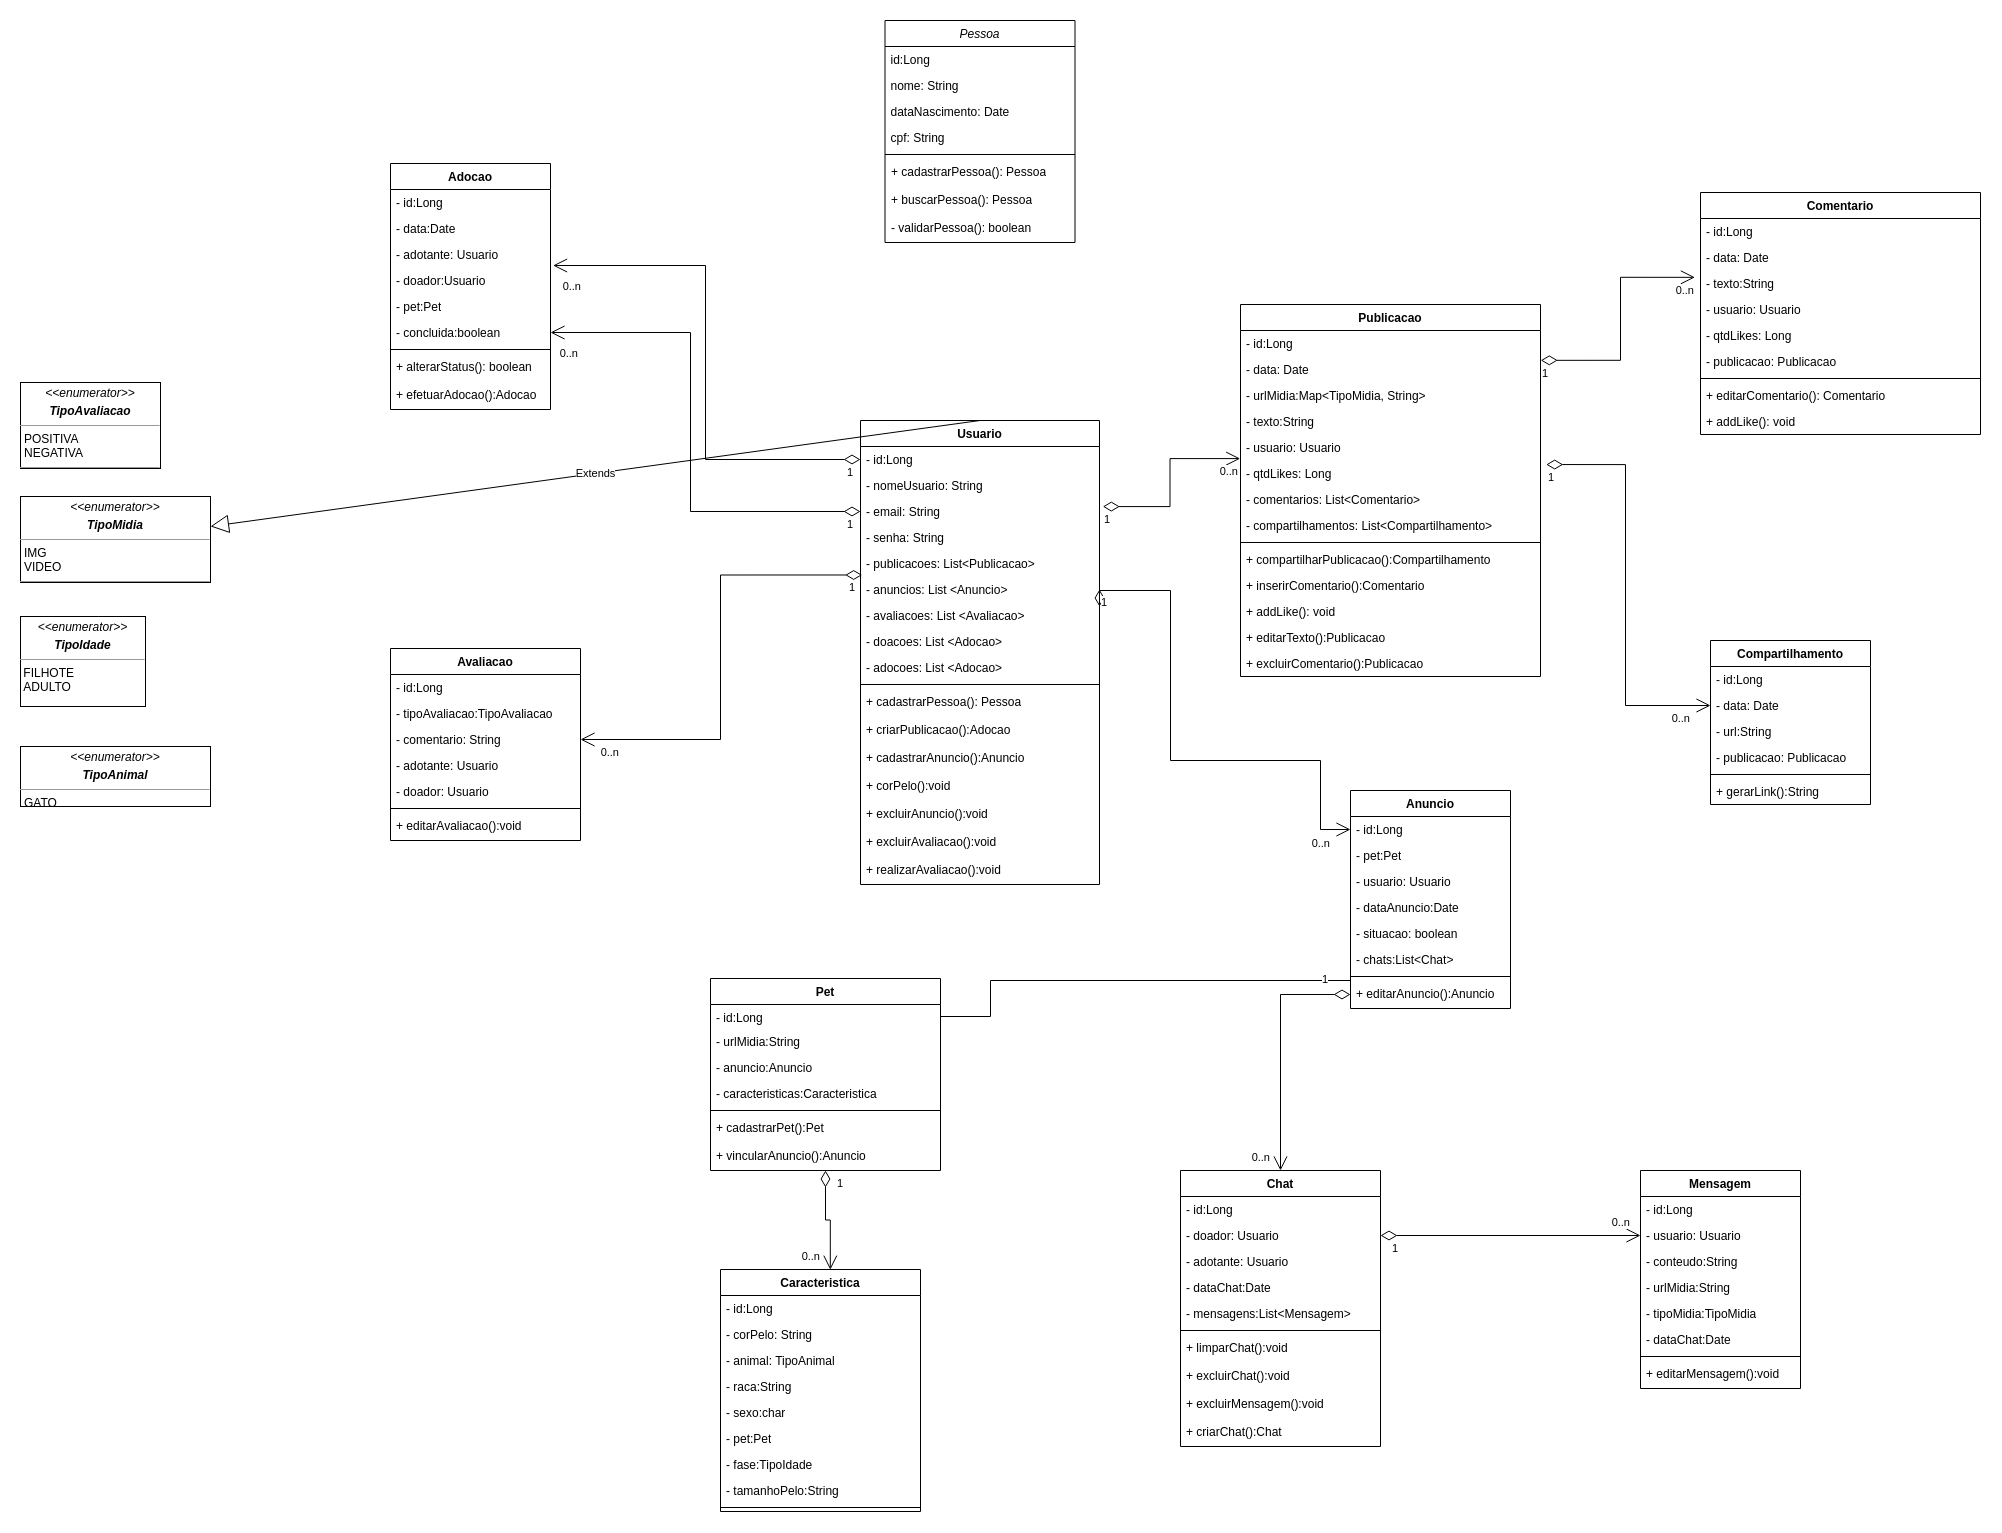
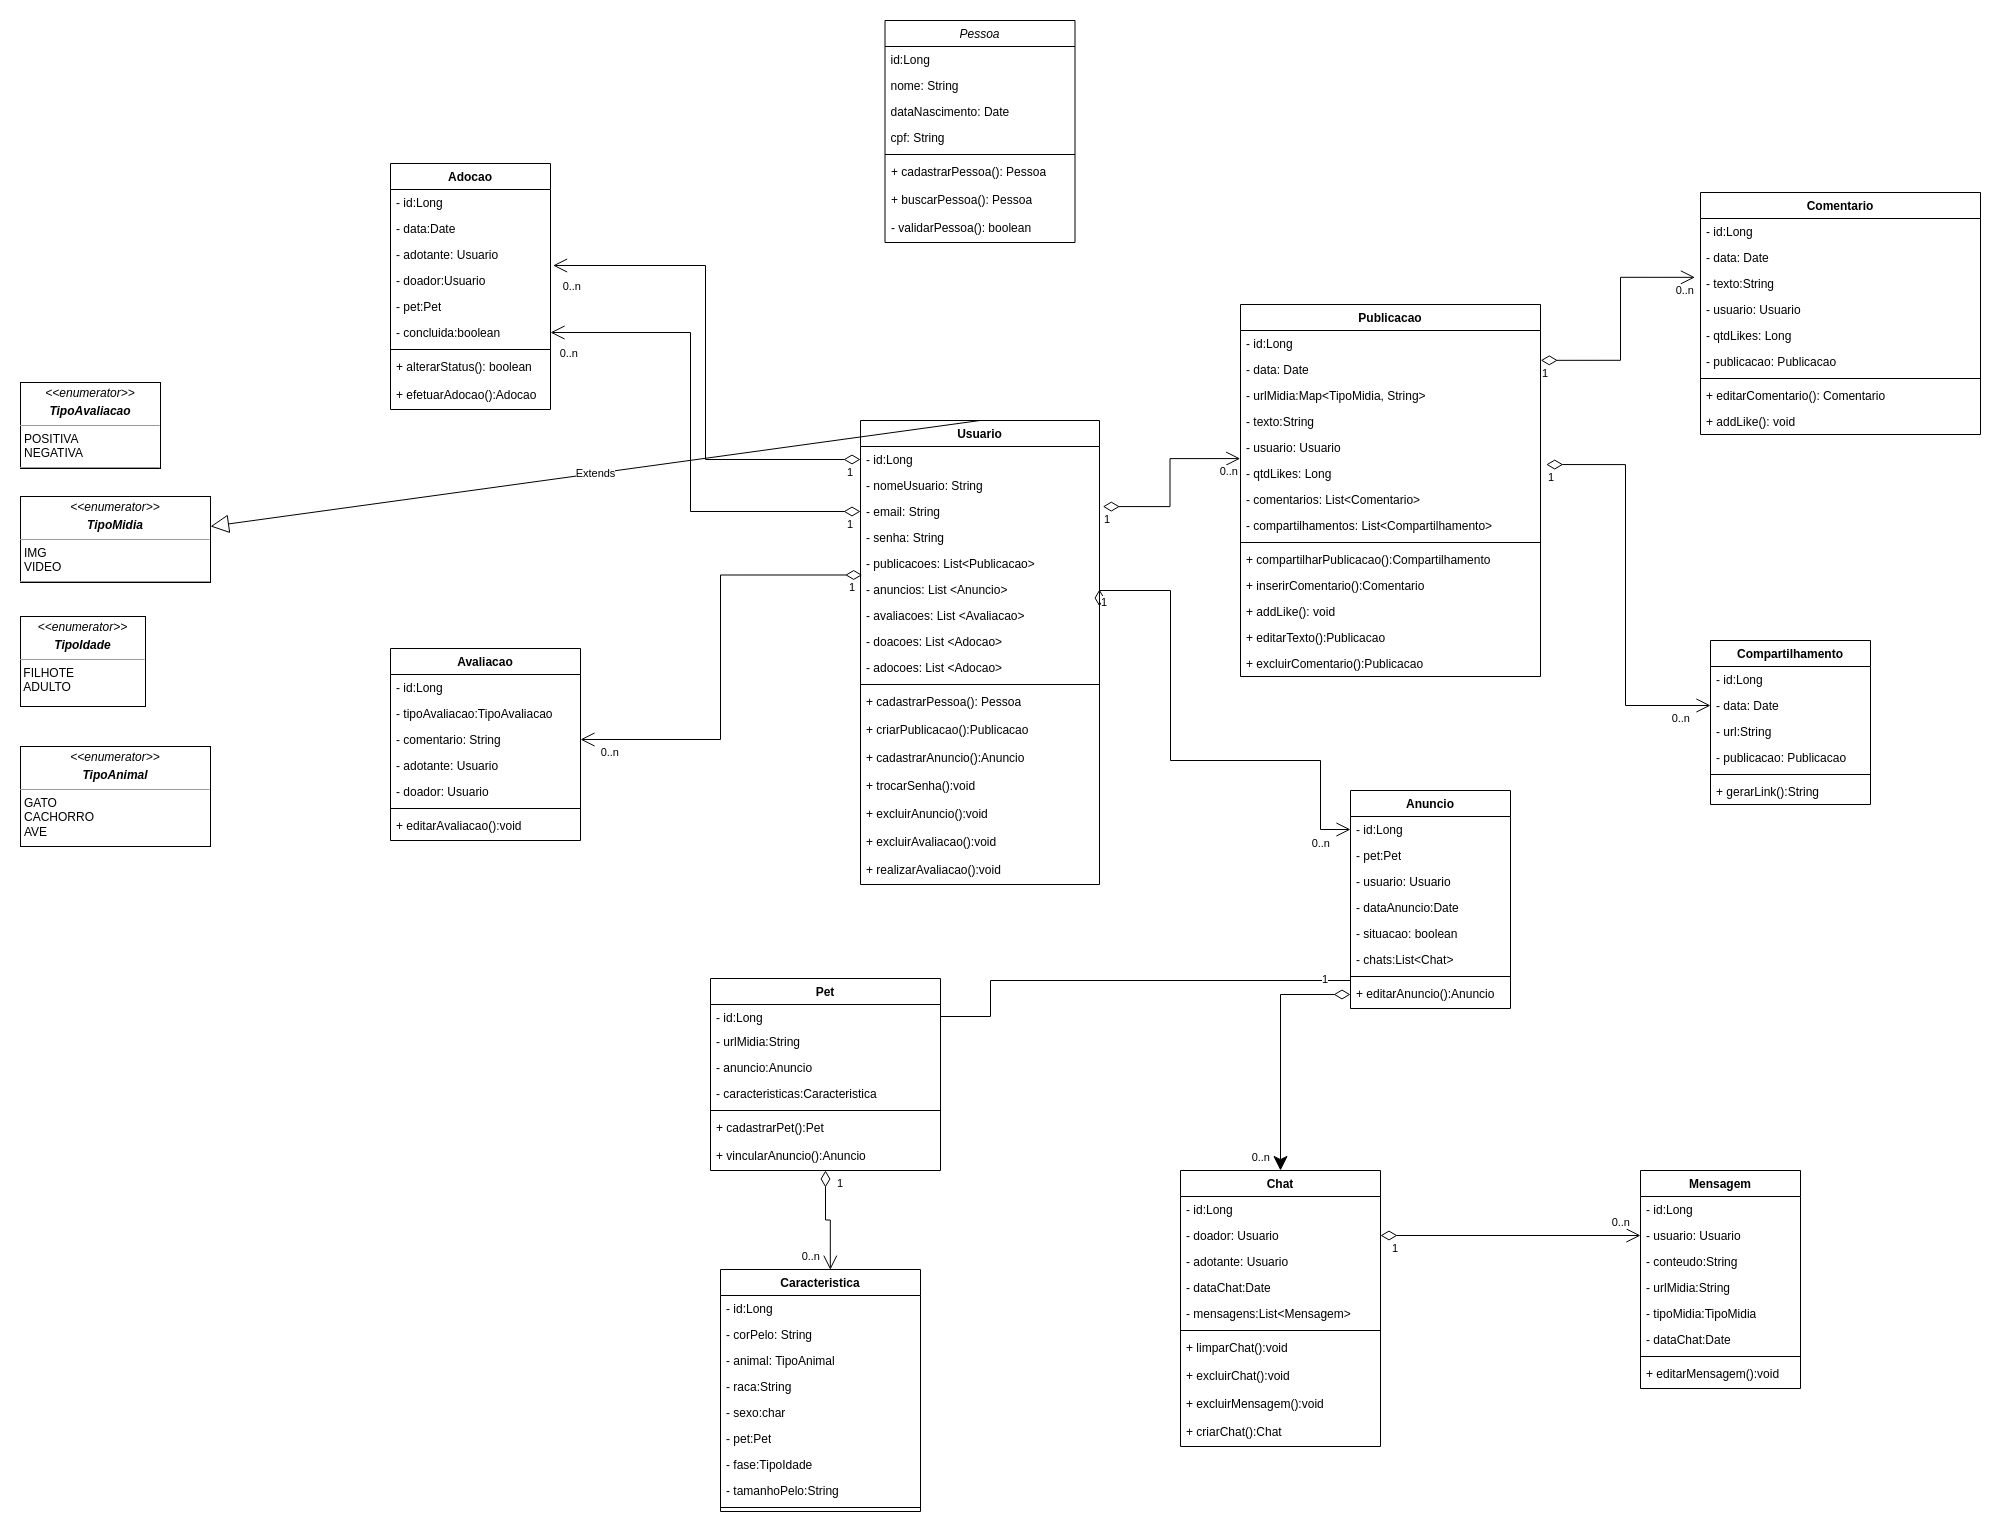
- <mxCell id="23" value="+ criarPublicacao():Adocao" style="text;strokeColor=none;fillColor=none;align=left;verticalAlign=top;spacingLeft=4;spacingRight=4;overflow=hidden;rotatable=0;points=[[0,0.5],[1,0.5]];portConstraint=eastwest;whiteSpace=wrap;html=1;" vertex="1" parent="11"><mxGeometry y="296" width="239" height="28" as="geometry" /></mxCell>
+ <mxCell id="23" value="+ criarPublicacao():Publicacao" style="text;strokeColor=none;fillColor=none;align=left;verticalAlign=top;spacingLeft=4;spacingRight=4;overflow=hidden;rotatable=0;points=[[0,0.5],[1,0.5]];portConstraint=eastwest;whiteSpace=wrap;html=1;" vertex="1" parent="11"><mxGeometry y="296" width="239" height="28" as="geometry" /></mxCell>
- <mxCell id="71" value="&lt;p style=&quot;margin:0px;margin-top:4px;text-align:center;&quot;&gt;&lt;i&gt;&amp;lt;&amp;lt;enumerator&amp;gt;&amp;gt;&lt;/i&gt;&lt;/p&gt;&lt;p style=&quot;margin:0px;margin-top:4px;text-align:center;&quot;&gt;&lt;i&gt;&lt;b&gt;TipoAnimal&lt;br&gt;&lt;/b&gt;&lt;/i&gt;&lt;/p&gt;&lt;hr size=&quot;1&quot;&gt;&lt;p style=&quot;margin:0px;margin-left:4px;&quot;&gt;GATO&lt;/p&gt;&lt;p style=&quot;margin:0px;margin-left:4px;&quot;&gt;CACHORRO&lt;/p&gt;&lt;p style=&quot;margin:0px;margin-left:4px;&quot;&gt;AVE&lt;/p&gt;&lt;p style=&quot;margin:0px;margin-left:4px;&quot;&gt;&lt;br&gt;&lt;/p&gt;&lt;p style=&quot;margin:0px;margin-left:4px;&quot;&gt;&lt;br&gt;&lt;/p&gt;&lt;p style=&quot;margin:0px;margin-left:4px;&quot;&gt;&lt;br&gt;&lt;/p&gt;&lt;p style=&quot;margin:0px;margin-left:4px;&quot;&gt;&lt;br&gt;&lt;/p&gt;&lt;p style=&quot;margin:0px;margin-left:4px;&quot;&gt;&lt;br&gt;&lt;/p&gt;&lt;p style=&quot;margin:0px;margin-left:4px;&quot;&gt;&lt;br&gt;&lt;/p&gt;&lt;hr size=&quot;1&quot;&gt;" style="verticalAlign=top;align=left;overflow=fill;fontSize=12;fontFamily=Helvetica;html=1;whiteSpace=wrap;" vertex="1" parent="1"><mxGeometry x="20" y="746" width="190" height="60" as="geometry" /></mxCell>
+ <mxCell id="71" value="&lt;p style=&quot;margin:0px;margin-top:4px;text-align:center;&quot;&gt;&lt;i&gt;&amp;lt;&amp;lt;enumerator&amp;gt;&amp;gt;&lt;/i&gt;&lt;/p&gt;&lt;p style=&quot;margin:0px;margin-top:4px;text-align:center;&quot;&gt;&lt;i&gt;&lt;b&gt;TipoAnimal&lt;br&gt;&lt;/b&gt;&lt;/i&gt;&lt;/p&gt;&lt;hr size=&quot;1&quot;&gt;&lt;p style=&quot;margin:0px;margin-left:4px;&quot;&gt;GATO&lt;/p&gt;&lt;p style=&quot;margin:0px;margin-left:4px;&quot;&gt;CACHORRO&lt;/p&gt;&lt;p style=&quot;margin:0px;margin-left:4px;&quot;&gt;AVE&lt;/p&gt;&lt;p style=&quot;margin:0px;margin-left:4px;&quot;&gt;&lt;br&gt;&lt;/p&gt;&lt;p style=&quot;margin:0px;margin-left:4px;&quot;&gt;&lt;br&gt;&lt;/p&gt;&lt;p style=&quot;margin:0px;margin-left:4px;&quot;&gt;&lt;br&gt;&lt;/p&gt;&lt;p style=&quot;margin:0px;margin-left:4px;&quot;&gt;&lt;br&gt;&lt;/p&gt;&lt;p style=&quot;margin:0px;margin-left:4px;&quot;&gt;&lt;br&gt;&lt;/p&gt;&lt;p style=&quot;margin:0px;margin-left:4px;&quot;&gt;&lt;br&gt;&lt;/p&gt;&lt;hr size=&quot;1&quot;&gt;" style="verticalAlign=top;align=left;overflow=fill;fontSize=12;fontFamily=Helvetica;html=1;whiteSpace=wrap;" vertex="1" parent="1"><mxGeometry x="20" y="746" width="190" height="100" as="geometry" /></mxCell>
- <mxCell id="25" value="+ corPelo():void" style="text;strokeColor=none;fillColor=none;align=left;verticalAlign=top;spacingLeft=4;spacingRight=4;overflow=hidden;rotatable=0;points=[[0,0.5],[1,0.5]];portConstraint=eastwest;whiteSpace=wrap;html=1;" vertex="1" parent="11"><mxGeometry y="352" width="239" height="28" as="geometry" /></mxCell>
+ <mxCell id="25" value="+ trocarSenha():void" style="text;strokeColor=none;fillColor=none;align=left;verticalAlign=top;spacingLeft=4;spacingRight=4;overflow=hidden;rotatable=0;points=[[0,0.5],[1,0.5]];portConstraint=eastwest;whiteSpace=wrap;html=1;" vertex="1" parent="11"><mxGeometry y="352" width="239" height="28" as="geometry" /></mxCell>
- <mxCell id="131" value="" style="endArrow=open;html=1;endSize=12;startArrow=diamondThin;startSize=14;startFill=0;edgeStyle=orthogonalEdgeStyle;rounded=0;entryX=0.5;entryY=0;entryDx=0;entryDy=0;exitX=0;exitY=0.5;exitDx=0;exitDy=0;" edge="1" parent="1" source="91" target="92"><mxGeometry relative="1" as="geometry"><mxPoint x="1270" y="919.75" as="sourcePoint" /><mxPoint x="1530" y="1106.75" as="targetPoint" /></mxGeometry></mxCell>
+ <mxCell id="131" value="" style="endArrow=classic;html=1;endSize=12;startArrow=diamondThin;startSize=14;startFill=0;edgeStyle=orthogonalEdgeStyle;rounded=0;entryX=0.5;entryY=0;entryDx=0;entryDy=0;exitX=0;exitY=0.5;exitDx=0;exitDy=0;" edge="1" parent="1" source="91" target="92"><mxGeometry relative="1" as="geometry"><mxPoint x="1270" y="919.75" as="sourcePoint" /><mxPoint x="1530" y="1106.75" as="targetPoint" /></mxGeometry></mxCell>
